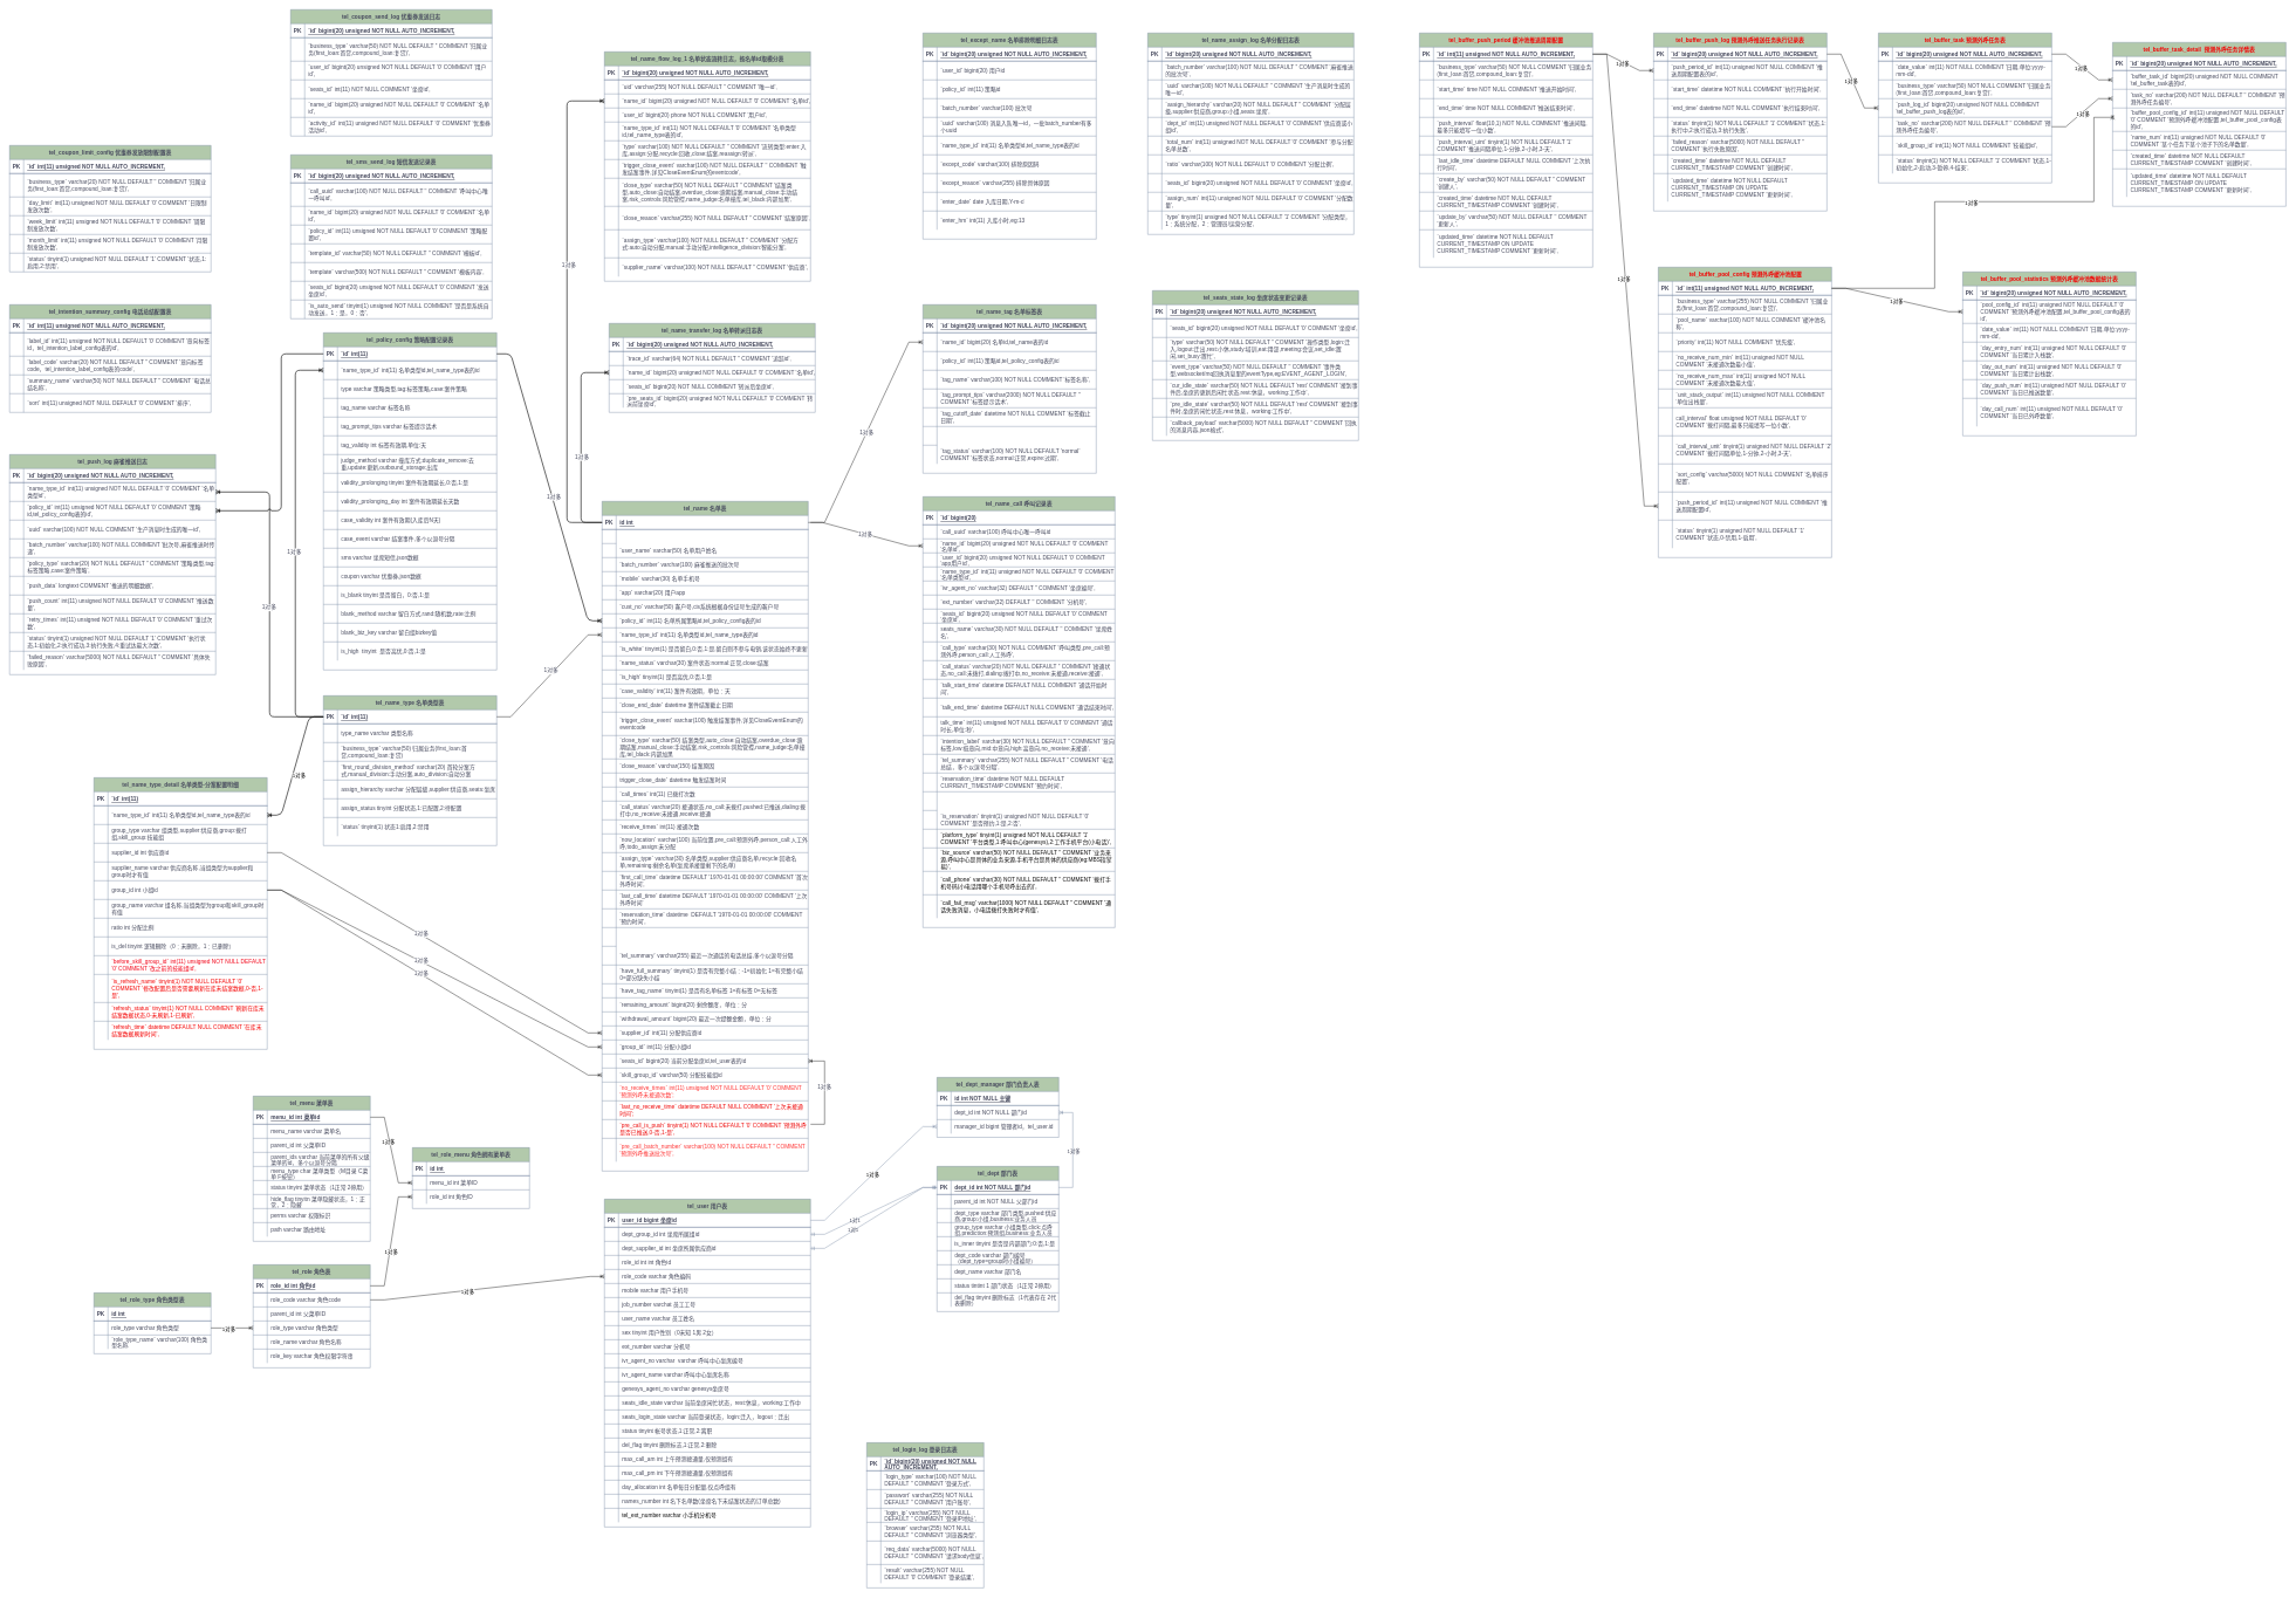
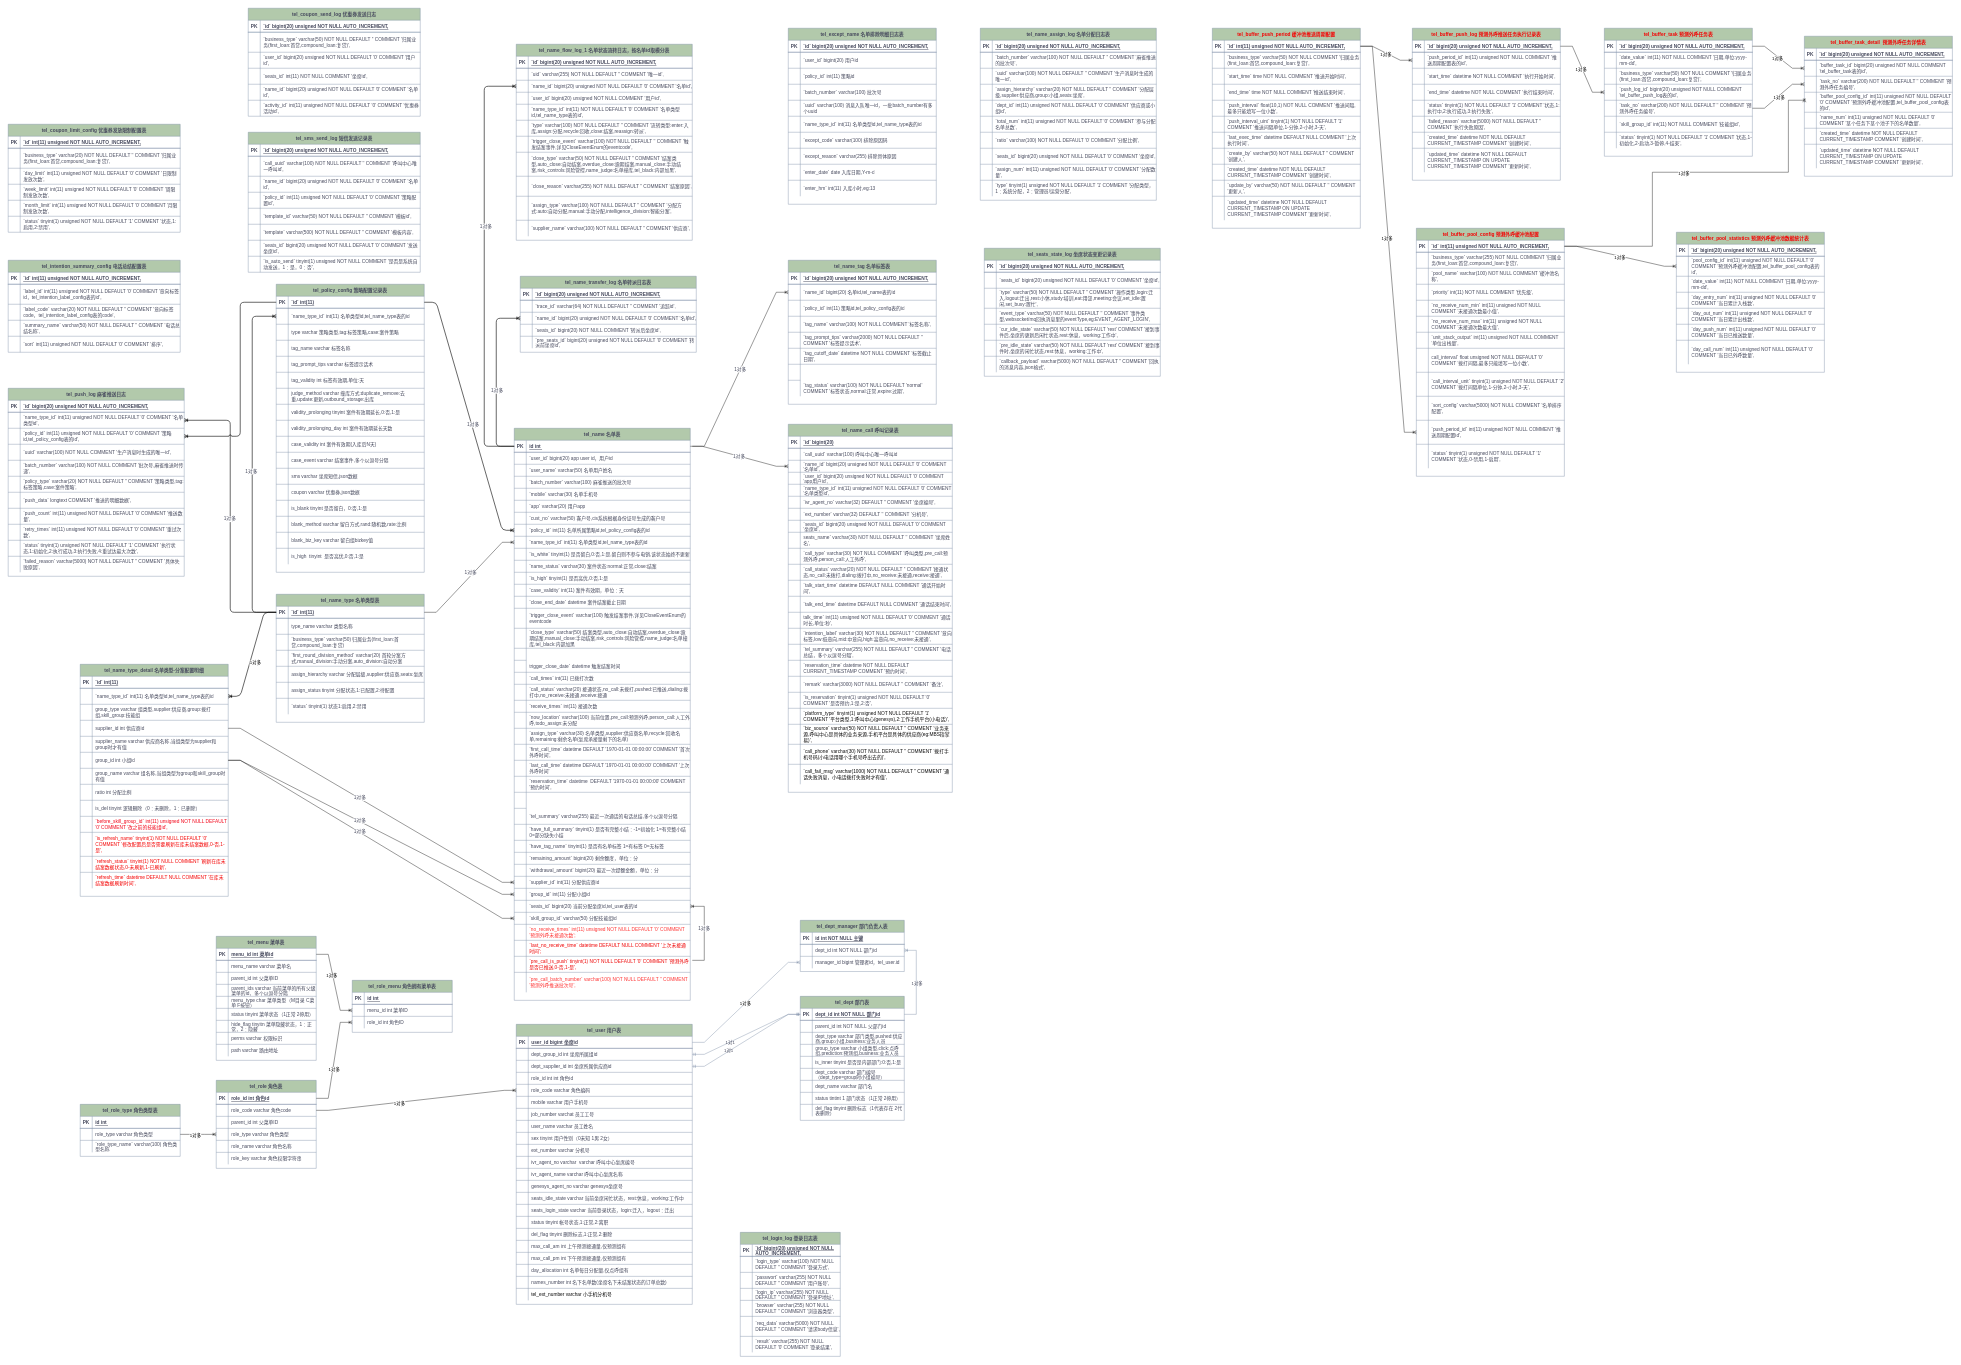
- <mxCell id="297" value="`user_id` bigint(20) phone NOT NULL COMMENT '用户id'," style="shape=partialRectangle;overflow=hidden;connectable=0;fillColor=none;top=0;left=0;bottom=0;right=0;align=left;spacingLeft=6;labelBackgroundColor=none;strokeColor=#788AA3;fontColor=#46495D;whiteSpace=wrap;" parent="295" vertex="1"><mxGeometry x="30" width="410" height="30" as="geometry"><mxRectangle width="410" height="30" as="alternateBounds" /></mxGeometry></mxCell>
+ <mxCell id="297" value="`user_id` bigint(20) unsigned NOT NULL COMMENT '用户id'," style="shape=partialRectangle;overflow=hidden;connectable=0;fillColor=none;top=0;left=0;bottom=0;right=0;align=left;spacingLeft=6;labelBackgroundColor=none;strokeColor=#788AA3;fontColor=#46495D;whiteSpace=wrap;" parent="295" vertex="1"><mxGeometry x="30" width="410" height="30" as="geometry"><mxRectangle width="410" height="30" as="alternateBounds" /></mxGeometry></mxCell>
- <mxCell id="835" value="`last_idle_time` datetime DEFAULT NULL COMMENT '上次执行时间'," style="shape=partialRectangle;overflow=hidden;connectable=0;fillColor=none;top=0;left=0;bottom=0;right=0;align=left;spacingLeft=6;labelBackgroundColor=none;strokeColor=#f40202;fontColor=#46495D;whiteSpace=wrap;" vertex="1" parent="833"><mxGeometry x="30" width="340" height="40" as="geometry"><mxRectangle width="340" height="40" as="alternateBounds" /></mxGeometry></mxCell>
+ <mxCell id="835" value="`last_exec_time` datetime DEFAULT NULL COMMENT '上次执行时间'," style="shape=partialRectangle;overflow=hidden;connectable=0;fillColor=none;top=0;left=0;bottom=0;right=0;align=left;spacingLeft=6;labelBackgroundColor=none;strokeColor=#f40202;fontColor=#46495D;whiteSpace=wrap;" vertex="1" parent="833"><mxGeometry x="30" width="340" height="40" as="geometry"><mxRectangle width="340" height="40" as="alternateBounds" /></mxGeometry></mxCell>
+ <mxCell id="403" value="`user_id` bigint(20) app user id，用户id" style="shape=partialRectangle;overflow=hidden;connectable=0;fillColor=none;top=0;left=0;bottom=0;right=0;align=left;spacingLeft=6;labelBackgroundColor=none;strokeColor=#788AA3;fontColor=#46495D;" parent="401" vertex="1"><mxGeometry x="30" width="410" height="30" as="geometry"><mxRectangle width="410" height="30" as="alternateBounds" /></mxGeometry></mxCell>
- <mxCell id="448" value="`close_reason` varchar(150) 结案原因" style="shape=partialRectangle;overflow=hidden;connectable=0;fillColor=none;top=0;left=0;bottom=0;right=0;align=left;spacingLeft=6;labelBackgroundColor=none;strokeColor=#788AA3;fontColor=#46495D;" parent="446" vertex="1"><mxGeometry x="30" width="410" height="30" as="geometry"><mxRectangle width="410" height="30" as="alternateBounds" /></mxGeometry></mxCell>
+ <mxCell id="373" value="`remark` varchar(3000) NOT NULL DEFAULT '' COMMENT '备注'," style="shape=partialRectangle;overflow=hidden;connectable=0;fillColor=none;top=0;left=0;bottom=0;right=0;align=left;spacingLeft=6;labelBackgroundColor=none;strokeColor=#788AA3;fontColor=#46495D;whiteSpace=wrap;" parent="371" vertex="1"><mxGeometry x="30" width="380" height="40" as="geometry"><mxRectangle width="380" height="40" as="alternateBounds" /></mxGeometry></mxCell>
